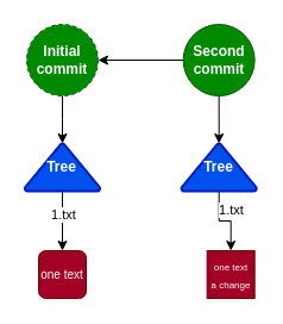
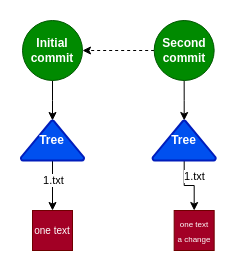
- <mxCell id="3" value="Initial commit" style="ellipse;whiteSpace=wrap;html=1;aspect=fixed;fillColor=#008a00;strokeColor=#005700;fontColor=#ffffff;fontStyle=1;dashed=1;" vertex="1" parent="1"><mxGeometry x="22" y="20" width="60" height="60" as="geometry" /></mxCell>
+ <mxCell id="3" value="Initial commit" style="ellipse;whiteSpace=wrap;html=1;aspect=fixed;fillColor=#008a00;strokeColor=#005700;fontColor=#ffffff;fontStyle=1" vertex="1" parent="1"><mxGeometry x="22" y="20" width="60" height="60" as="geometry" /></mxCell>
- <mxCell id="9" style="edgeStyle=orthogonalEdgeStyle;rounded=0;orthogonalLoop=1;jettySize=auto;html=1;entryX=1;entryY=0.5;entryDx=0;entryDy=0;" edge="1" parent="1" source="10" target="3"><mxGeometry relative="1" as="geometry" /></mxCell>
+ <mxCell id="9" style="edgeStyle=orthogonalEdgeStyle;rounded=0;orthogonalLoop=1;jettySize=auto;html=1;entryX=1;entryY=0.5;entryDx=0;entryDy=0;dashed=1;" edge="1" parent="1" source="10" target="3"><mxGeometry relative="1" as="geometry" /></mxCell>
- <mxCell id="7" value="&lt;span style=&quot;font-weight: normal&quot;&gt;&lt;font style=&quot;font-size: 10px&quot;&gt;one text&lt;/font&gt;&lt;/span&gt;" style="whiteSpace=wrap;html=1;aspect=fixed;fillColor=#a20025;strokeColor=#6F0000;fontColor=#ffffff;fontStyle=1;rounded=1;" vertex="1" parent="1"><mxGeometry x="32" y="210" width="40" height="40" as="geometry" /></mxCell>
+ <mxCell id="7" value="&lt;span style=&quot;font-weight: normal&quot;&gt;&lt;font style=&quot;font-size: 10px&quot;&gt;one text&lt;/font&gt;&lt;/span&gt;" style="whiteSpace=wrap;html=1;aspect=fixed;fillColor=#a20025;strokeColor=#6F0000;fontColor=#ffffff;fontStyle=1" vertex="1" parent="1"><mxGeometry x="32" y="210" width="40" height="40" as="geometry" /></mxCell>
